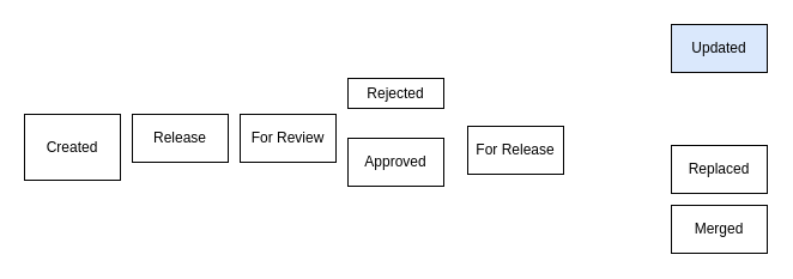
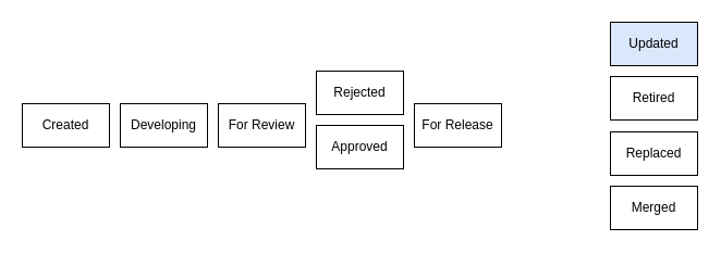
- <mxCell id="5" value="Rejected" style="rounded=0;whiteSpace=wrap;html=1;" vertex="1" parent="1"><mxGeometry x="290" y="65" width="80" height="25" as="geometry" /></mxCell>
+ <mxCell id="5" value="Rejected" style="rounded=0;whiteSpace=wrap;html=1;" vertex="1" parent="1"><mxGeometry x="290" y="65" width="80" height="40" as="geometry" /></mxCell>
+ <mxCell id="8" value="Retired" style="rounded=0;whiteSpace=wrap;html=1;" vertex="1" parent="1"><mxGeometry x="560" y="70" width="80" height="40" as="geometry" /></mxCell>
- <mxCell id="3" value="Release" style="rounded=0;whiteSpace=wrap;html=1;" vertex="1" parent="1"><mxGeometry x="110" y="95" width="80" height="40" as="geometry" /></mxCell>
+ <mxCell id="3" value="Developing" style="rounded=0;whiteSpace=wrap;html=1;" vertex="1" parent="1"><mxGeometry x="110" y="95" width="80" height="40" as="geometry" /></mxCell>
- <mxCell id="2" value="Created" style="rounded=0;whiteSpace=wrap;html=1;" vertex="1" parent="1"><mxGeometry x="20" y="95" width="80" height="55" as="geometry" /></mxCell>
+ <mxCell id="2" value="Created" style="rounded=0;whiteSpace=wrap;html=1;" vertex="1" parent="1"><mxGeometry x="20" y="95" width="80" height="40" as="geometry" /></mxCell>
- <mxCell id="7" value="For Release" style="rounded=0;whiteSpace=wrap;html=1;" vertex="1" parent="1"><mxGeometry x="390" y="105" width="80" height="40" as="geometry" /></mxCell>
+ <mxCell id="7" value="For Release" style="rounded=0;whiteSpace=wrap;html=1;" vertex="1" parent="1"><mxGeometry x="380" y="95" width="80" height="40" as="geometry" /></mxCell>
